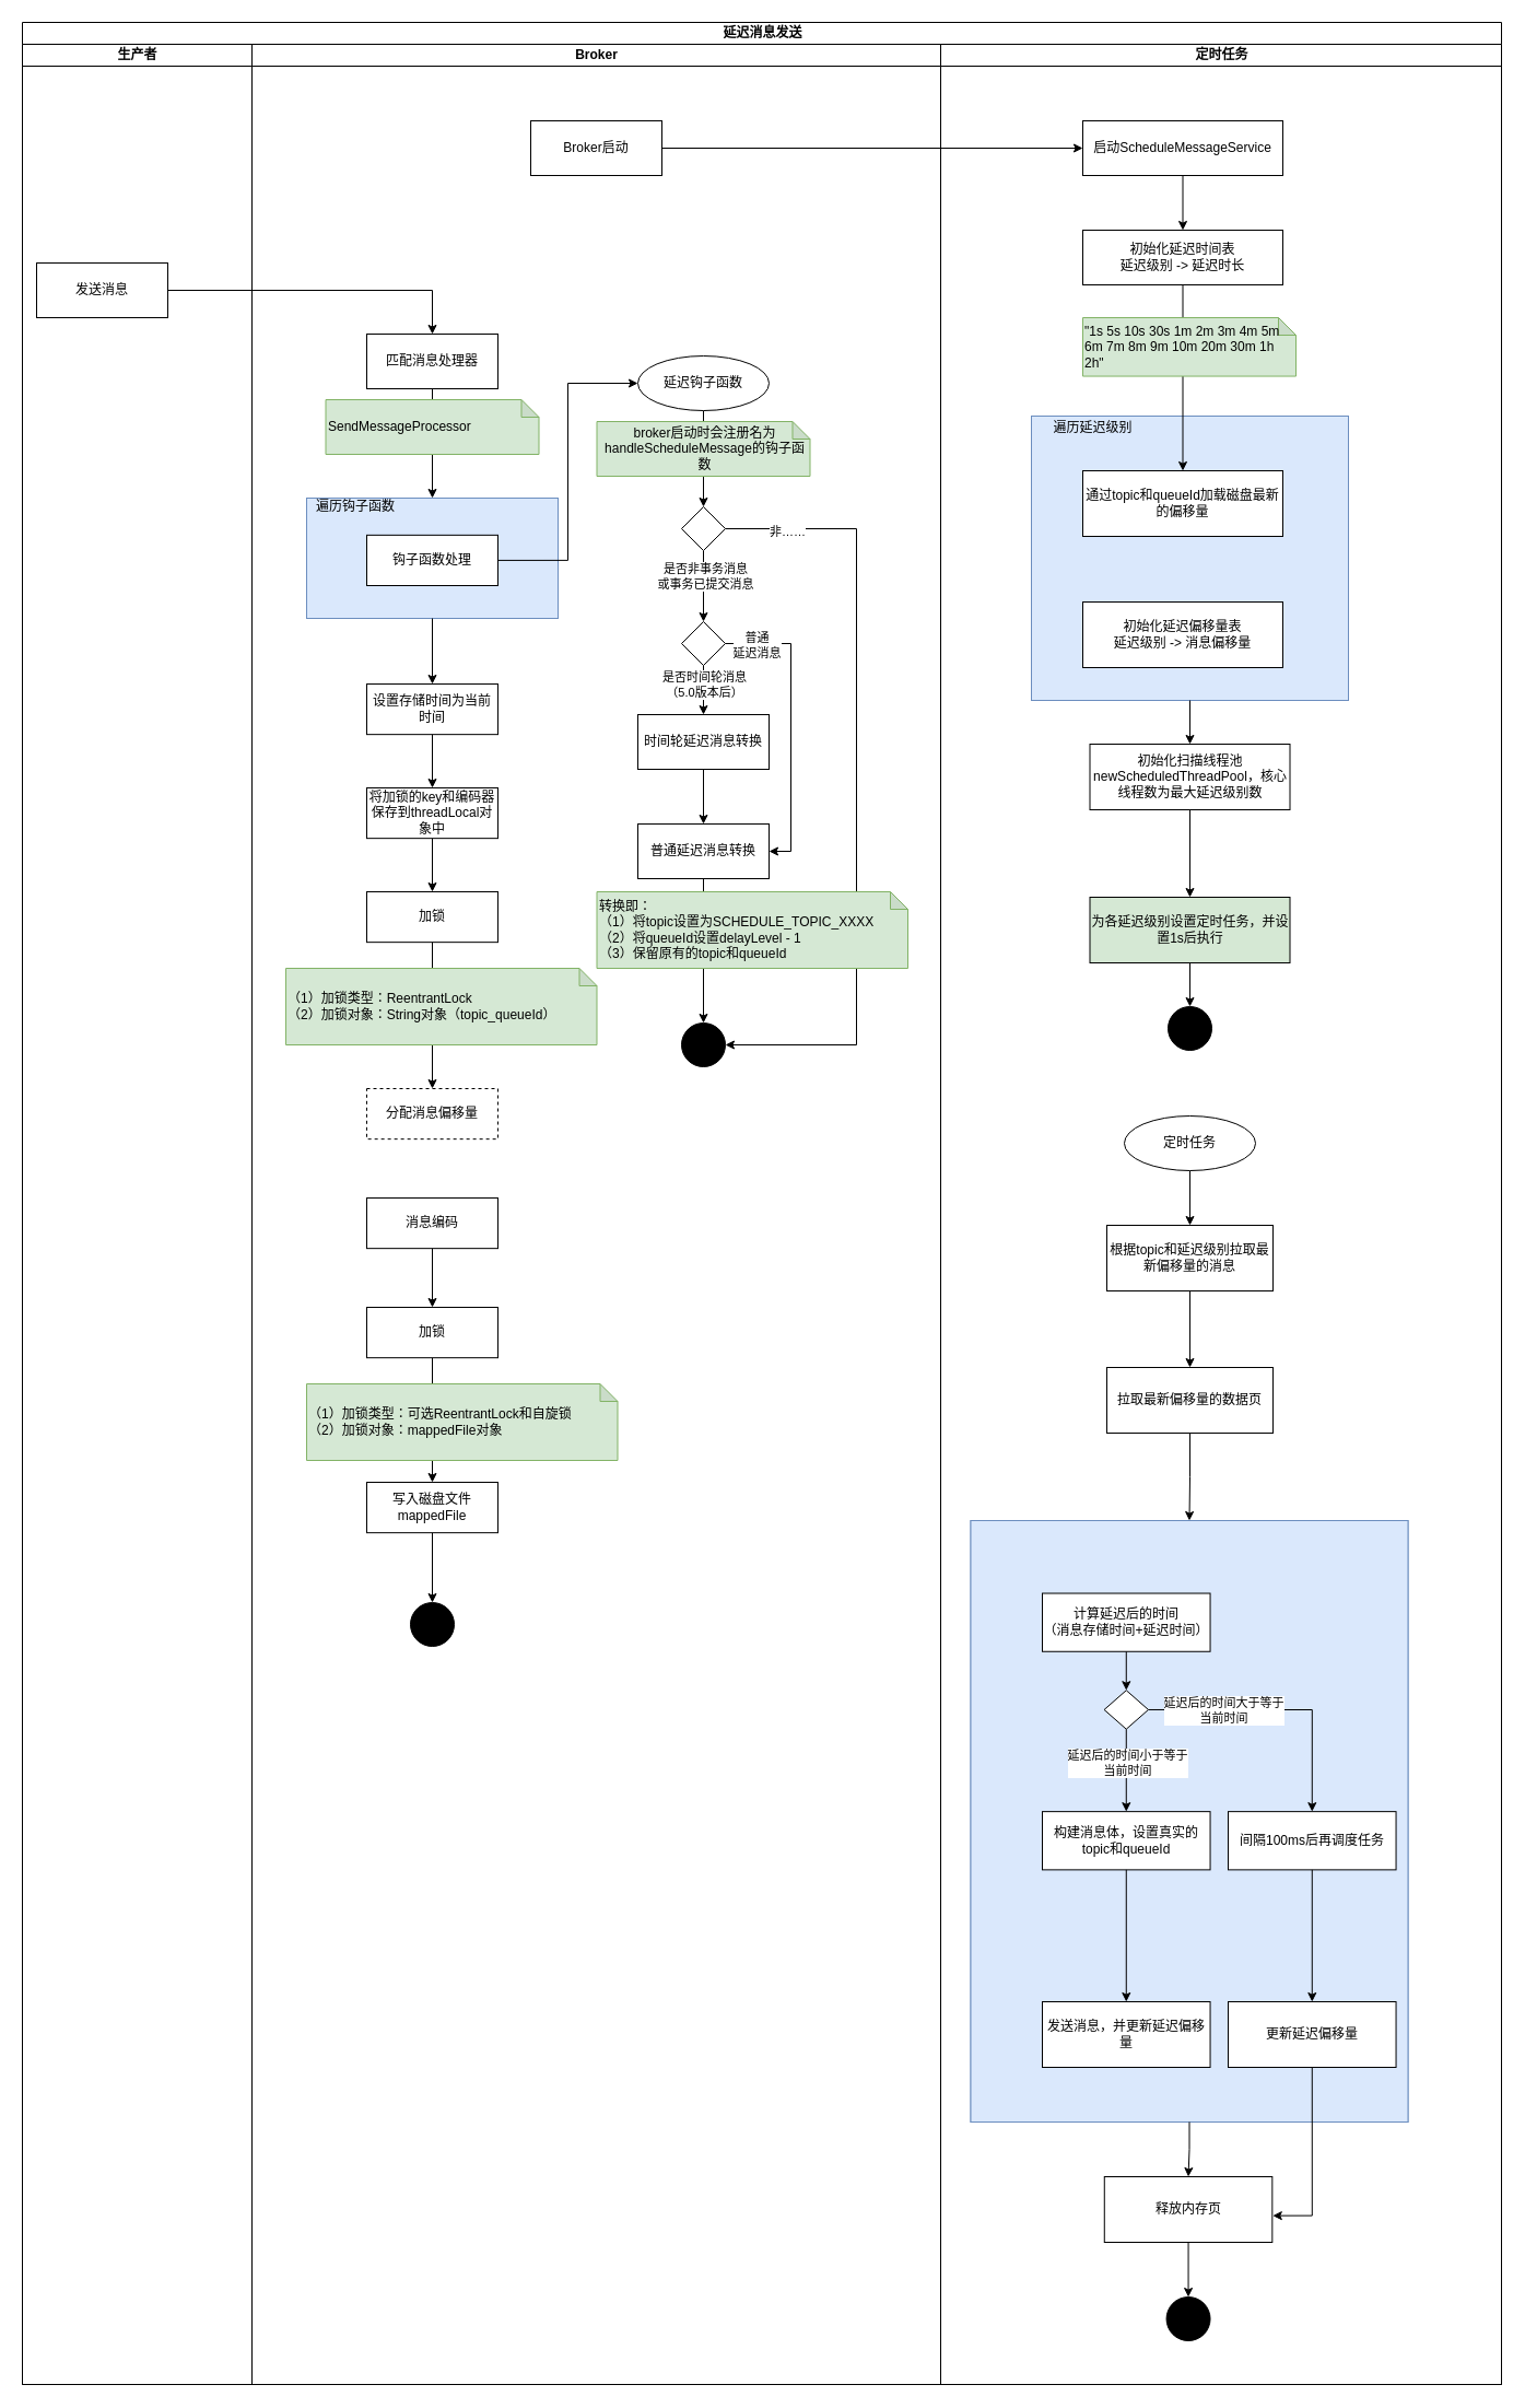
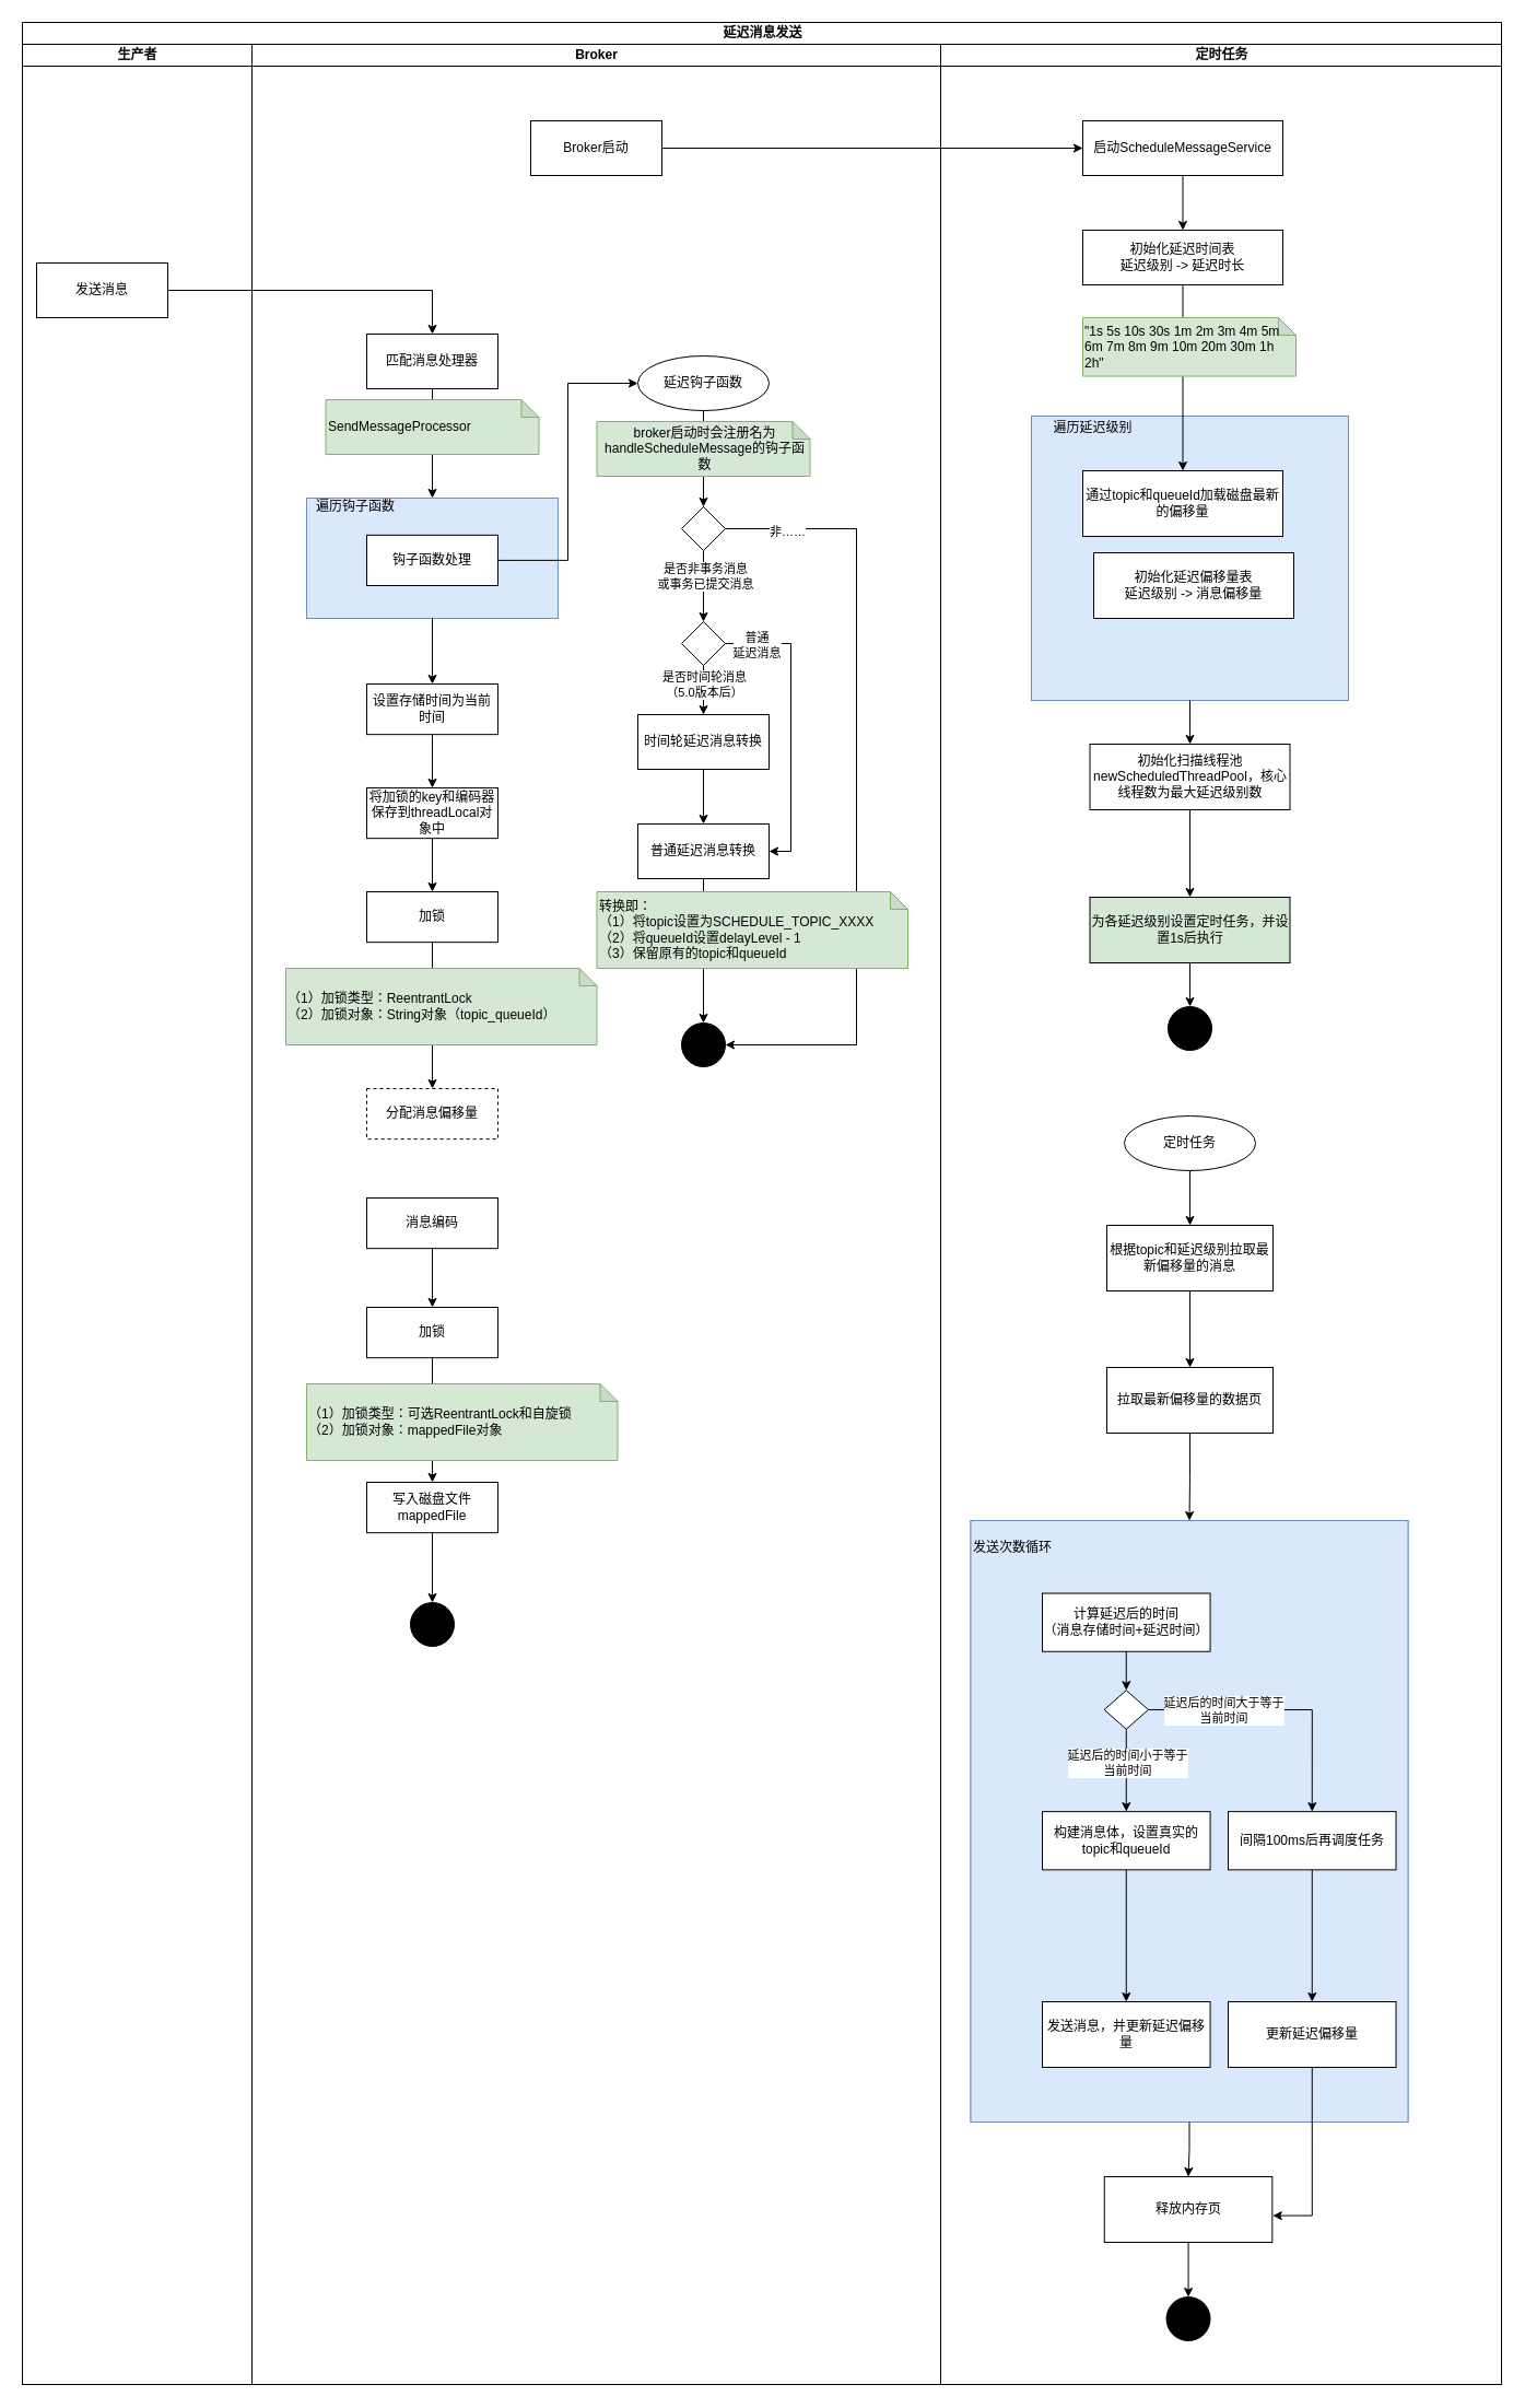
- <mxCell id="60" value="初始化延迟偏移量表&lt;div&gt;延迟级别 -&amp;gt; 消息偏移量&lt;/div&gt;" style="rounded=0;whiteSpace=wrap;html=1;" vertex="1" parent="56"><mxGeometry x="47" y="170" width="183" height="60" as="geometry" /></mxCell>
+ <mxCell id="60" value="初始化延迟偏移量表&lt;div&gt;延迟级别 -&amp;gt; 消息偏移量&lt;/div&gt;" style="rounded=0;whiteSpace=wrap;html=1;" vertex="1" parent="56"><mxGeometry x="57" y="125" width="183" height="60" as="geometry" /></mxCell>
+ <mxCell id="78" value="发送次数循环" style="text;html=1;align=left;verticalAlign=middle;whiteSpace=wrap;rounded=0;fontFamily=Helvetica;fontSize=12;fontColor=default;" vertex="1" parent="76"><mxGeometry width="156.522" height="49.424" as="geometry" /></mxCell>
